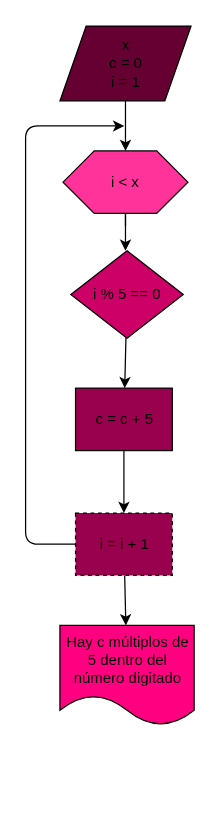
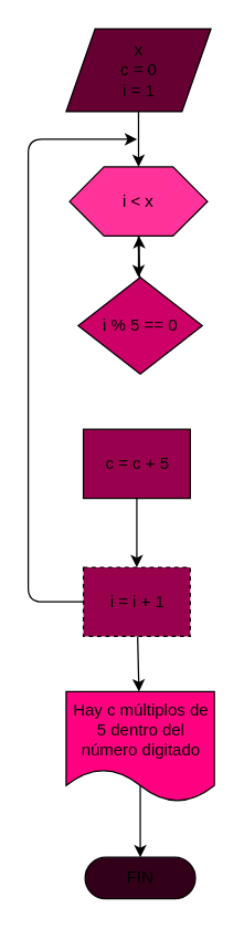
- <mxCell id="9" value="" style="edgeStyle=none;html=1;startArrow=none;" edge="1" parent="1" source="12" target="5"><mxGeometry relative="1" as="geometry" /></mxCell>
+ <mxCell id="9" value="" style="edgeStyle=none;html=1;startArrow=none;" edge="1" parent="1" source="12" target="11"><mxGeometry relative="1" as="geometry" /></mxCell>
+ <mxCell id="15" style="edgeStyle=none;html=1;exitX=0.5;exitY=0;exitDx=0;exitDy=0;" edge="1" parent="1" source="16" target="6"><mxGeometry relative="1" as="geometry" /></mxCell>
+ <mxCell id="6" value="FIN" style="html=1;dashed=0;whitespace=wrap;shape=mxgraph.dfd.start;fillColor=#33001A;" vertex="1" parent="1"><mxGeometry x="61.25" y="620" width="80" height="30" as="geometry" /></mxCell>
